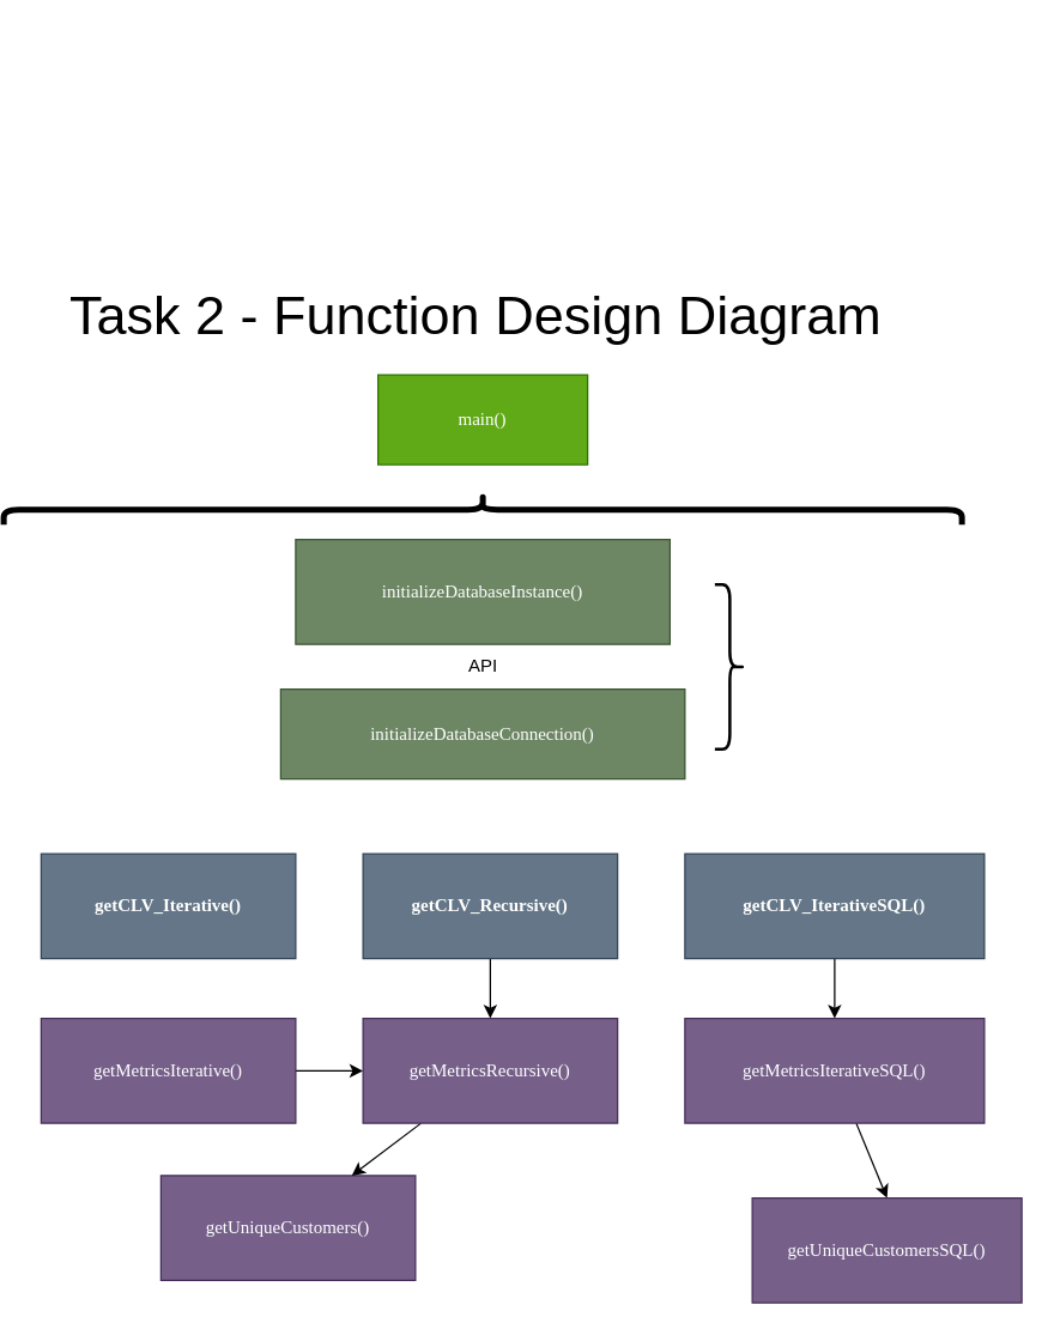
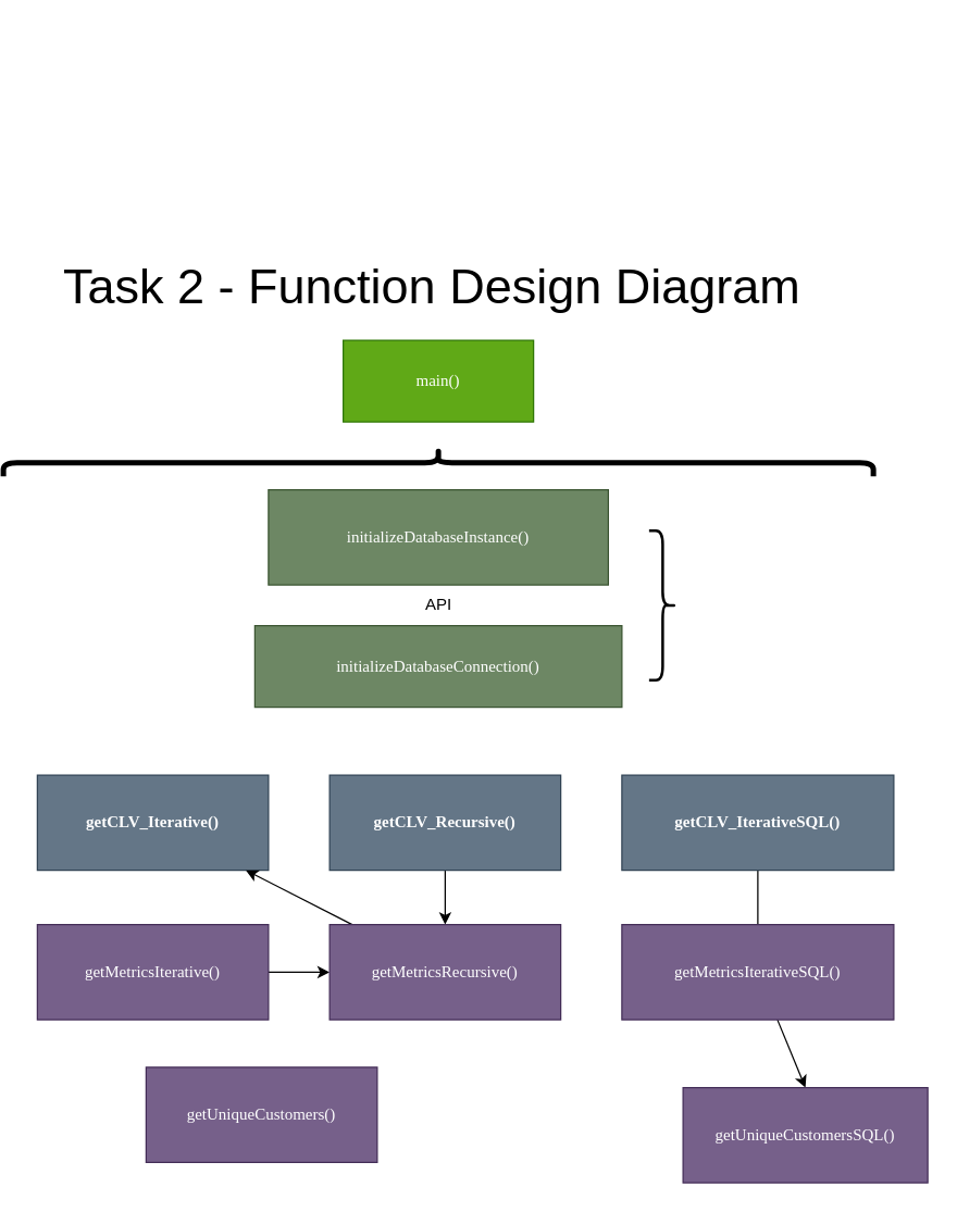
- <mxCell id="6" style="edgeStyle=none;html=1;entryX=0.5;entryY=0;entryDx=0;entryDy=0;exitX=0.5;exitY=1;exitDx=0;exitDy=0;" edge="1" parent="1" source="17" target="16"><mxGeometry relative="1" as="geometry"><mxPoint x="698" y="640" as="sourcePoint" /></mxGeometry></mxCell>
+ <mxCell id="6" style="edgeStyle=none;html=1;entryX=0.5;entryY=0;entryDx=0;entryDy=0;exitX=0.5;exitY=1;exitDx=0;exitDy=0;endArrow=none;" edge="1" parent="1" source="17" target="16"><mxGeometry relative="1" as="geometry"><mxPoint x="698" y="640" as="sourcePoint" /></mxGeometry></mxCell>
- <mxCell id="13" style="edgeStyle=none;html=1;entryX=0.75;entryY=0;entryDx=0;entryDy=0;" parent="1" source="14" target="7" edge="1"><mxGeometry relative="1" as="geometry" /></mxCell>
+ <mxCell id="13" style="edgeStyle=none;html=1;" parent="1" source="14" target="3" edge="1"><mxGeometry relative="1" as="geometry" /></mxCell>
